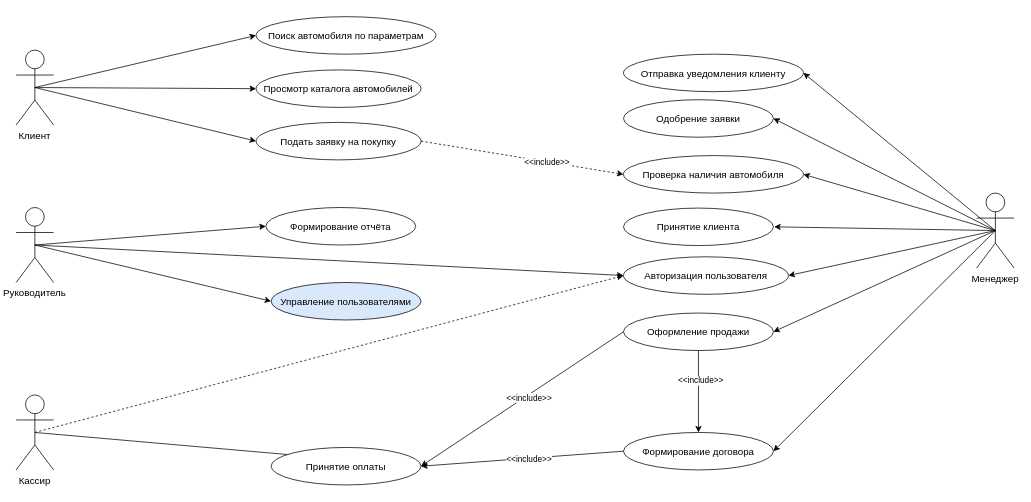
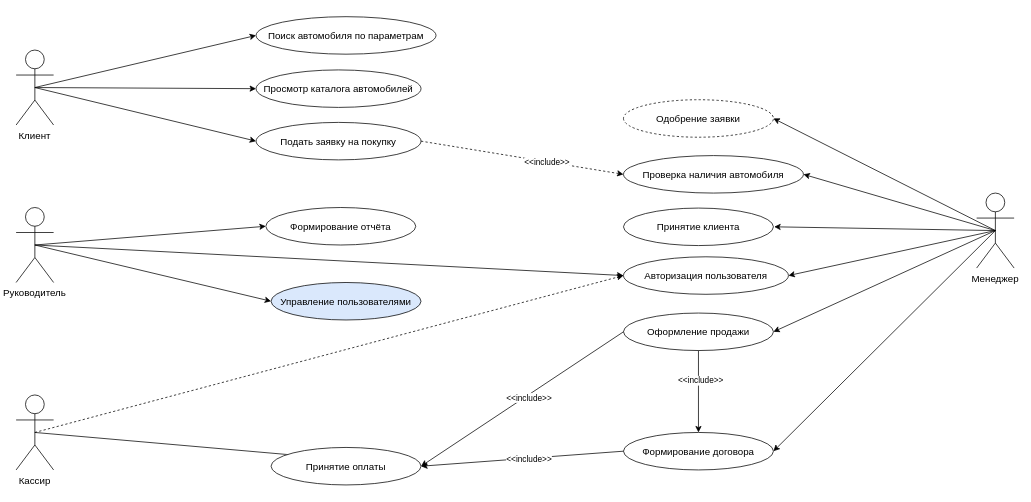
- <mxCell id="31" value="Отправка уведомления клиенту" style="ellipse;whiteSpace=wrap;fontSize=13;direction=east;flipH=1;flipV=0;" vertex="1" parent="1"><mxGeometry x="830" y="70.5" width="240" height="50" as="geometry" /></mxCell>
- <mxCell id="28" value="Одобрение заявки" style="ellipse;whiteSpace=wrap;fontSize=13;direction=east;flipH=1;flipV=0;" vertex="1" parent="1"><mxGeometry x="830" y="131.25" width="200" height="50" as="geometry" /></mxCell>
+ <mxCell id="28" value="Одобрение заявки" style="ellipse;whiteSpace=wrap;fontSize=13;direction=east;flipH=1;flipV=0;dashed=1;" vertex="1" parent="1"><mxGeometry x="830" y="131.25" width="200" height="50" as="geometry" /></mxCell>
- <mxCell id="39" value="" style="endArrow=classic;html=1;rounded=0;exitX=0.5;exitY=0.5;exitDx=0;exitDy=0;entryX=1;entryY=0.5;entryDx=0;entryDy=0;exitPerimeter=0;" edge="1" parent="1" source="32" target="31"><mxGeometry width="50" height="50" relative="1" as="geometry"><mxPoint x="765" y="330.5" as="sourcePoint" /><mxPoint x="715" y="280.5" as="targetPoint" /></mxGeometry></mxCell>
